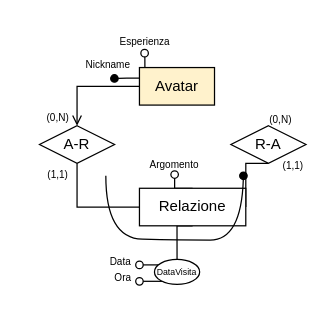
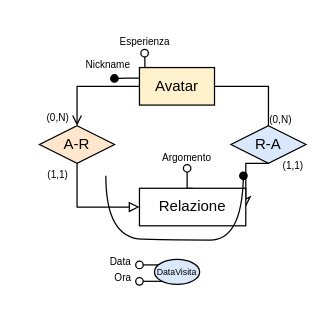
+ <mxCell id="2" style="edgeStyle=orthogonalEdgeStyle;rounded=0;orthogonalLoop=1;jettySize=auto;html=1;exitX=1;exitY=0.5;exitDx=0;exitDy=0;entryX=0.5;entryY=0;entryDx=0;entryDy=0;endArrow=none;endFill=0;" edge="1" parent="1" source="4" target="13"><mxGeometry relative="1" as="geometry" /></mxCell>
- <mxCell id="15" value="A-R" style="rhombus;whiteSpace=wrap;html=1;" vertex="1" parent="1"><mxGeometry x="31" y="100" width="60" height="30" as="geometry" /></mxCell>
+ <mxCell id="15" value="A-R" style="rhombus;whiteSpace=wrap;html=1;fillColor=#ffe6cc;" vertex="1" parent="1"><mxGeometry x="31" y="100" width="60" height="30" as="geometry" /></mxCell>
- <mxCell id="13" value="R-A" style="rhombus;whiteSpace=wrap;html=1;" vertex="1" parent="1"><mxGeometry x="184" y="100" width="60" height="30" as="geometry" /></mxCell>
+ <mxCell id="13" value="R-A" style="rhombus;whiteSpace=wrap;html=1;fillColor=#dae8fc;" vertex="1" parent="1"><mxGeometry x="184" y="100" width="60" height="30" as="geometry" /></mxCell>
- <mxCell id="6" value="&lt;font style=&quot;font-size: 8px;&quot;&gt;Argomento&lt;/font&gt;" style="text;html=1;align=center;verticalAlign=middle;whiteSpace=wrap;rounded=1;strokeColor=none;" vertex="1" parent="1"><mxGeometry x="119" y="120" width="40" height="19" as="geometry" /></mxCell>
+ <mxCell id="6" value="&lt;font style=&quot;font-size: 8px;&quot;&gt;Argomento&lt;/font&gt;" style="text;html=1;align=center;verticalAlign=middle;whiteSpace=wrap;rounded=1;strokeColor=none;" vertex="1" parent="1"><mxGeometry x="129" y="115" width="40" height="19" as="geometry" /></mxCell>
- <mxCell id="12" style="edgeStyle=orthogonalEdgeStyle;rounded=0;orthogonalLoop=1;jettySize=auto;html=1;exitX=0.5;exitY=1;exitDx=0;exitDy=0;entryX=1;entryY=0.5;entryDx=0;entryDy=0;endArrow=none;endFill=0;" edge="1" parent="1" source="13" target="18"><mxGeometry relative="1" as="geometry" /></mxCell>
+ <mxCell id="12" style="edgeStyle=orthogonalEdgeStyle;rounded=0;orthogonalLoop=1;jettySize=auto;html=1;exitX=0.5;exitY=1;exitDx=0;exitDy=0;entryX=1;entryY=0.5;entryDx=0;entryDy=0;endArrow=classic;endFill=0;" edge="1" parent="1" source="13" target="18"><mxGeometry relative="1" as="geometry" /></mxCell>
- <mxCell id="14" style="edgeStyle=orthogonalEdgeStyle;rounded=0;orthogonalLoop=1;jettySize=auto;html=1;exitX=0.5;exitY=1;exitDx=0;exitDy=0;entryX=0;entryY=0.5;entryDx=0;entryDy=0;endArrow=none;endFill=0;" edge="1" parent="1" source="15" target="18"><mxGeometry relative="1" as="geometry" /></mxCell>
+ <mxCell id="14" style="edgeStyle=orthogonalEdgeStyle;rounded=0;orthogonalLoop=1;jettySize=auto;html=1;exitX=0.5;exitY=1;exitDx=0;exitDy=0;entryX=0;entryY=0.5;entryDx=0;entryDy=0;endArrow=block;endFill=0;" edge="1" parent="1" source="15" target="18"><mxGeometry relative="1" as="geometry" /></mxCell>
- <mxCell id="16" style="edgeStyle=orthogonalEdgeStyle;rounded=0;orthogonalLoop=1;jettySize=auto;html=1;exitX=0.5;exitY=1;exitDx=0;exitDy=0;entryX=0.5;entryY=0;entryDx=0;entryDy=0;endArrow=none;endFill=0;" edge="1" parent="1" source="18" target="25"><mxGeometry relative="1" as="geometry" /></mxCell>
- <mxCell id="25" value="&lt;p style=&quot;line-height: 110%;&quot;&gt;&lt;font style=&quot;font-size: 7px;&quot;&gt;DataVisita&lt;/font&gt;&lt;/p&gt;" style="ellipse;whiteSpace=wrap;html=1;" vertex="1" parent="1"><mxGeometry x="122.88" y="206.87" width="36.12" height="20" as="geometry" /></mxCell>
+ <mxCell id="25" value="&lt;p style=&quot;line-height: 110%;&quot;&gt;&lt;font style=&quot;font-size: 7px;&quot;&gt;DataVisita&lt;/font&gt;&lt;/p&gt;" style="ellipse;whiteSpace=wrap;html=1;fillColor=#dae8fc;" vertex="1" parent="1"><mxGeometry x="122.88" y="206.87" width="36.12" height="20" as="geometry" /></mxCell>
